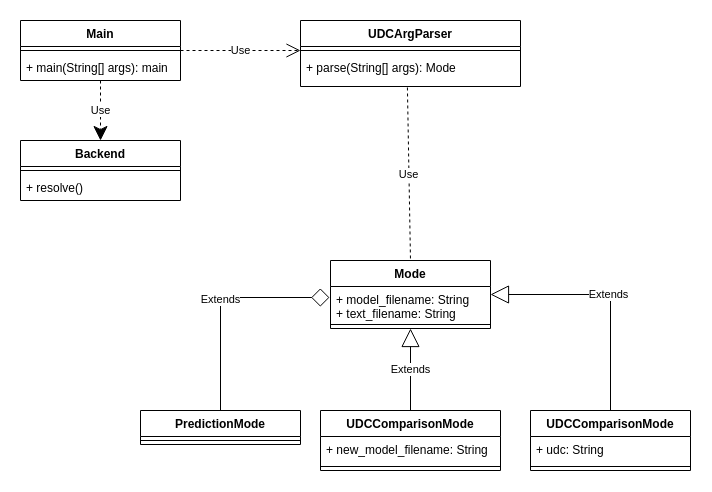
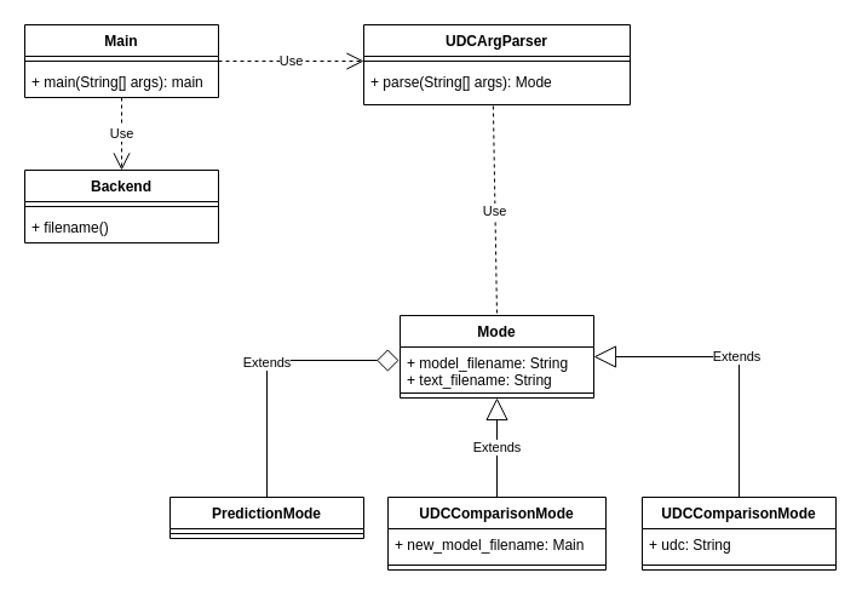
- <mxCell id="12" value="Use" style="endArrow=classic;endSize=12;dashed=1;html=1;rounded=0;exitX=0.5;exitY=1;exitDx=0;exitDy=0;entryX=0.5;entryY=0;entryDx=0;entryDy=0;" edge="1" parent="1" source="2" target="5"><mxGeometry width="160" relative="1" as="geometry"><mxPoint x="20" y="190" as="sourcePoint" /><mxPoint x="180" y="190" as="targetPoint" /></mxGeometry></mxCell>
+ <mxCell id="12" value="Use" style="endArrow=open;endSize=12;dashed=1;html=1;rounded=0;exitX=0.5;exitY=1;exitDx=0;exitDy=0;entryX=0.5;entryY=0;entryDx=0;entryDy=0;" edge="1" parent="1" source="2" target="5"><mxGeometry width="160" relative="1" as="geometry"><mxPoint x="20" y="190" as="sourcePoint" /><mxPoint x="180" y="190" as="targetPoint" /></mxGeometry></mxCell>
- <mxCell id="7" value="+ resolve()" style="text;strokeColor=none;fillColor=none;align=left;verticalAlign=top;spacingLeft=4;spacingRight=4;overflow=hidden;rotatable=0;points=[[0,0.5],[1,0.5]];portConstraint=eastwest;whiteSpace=wrap;html=1;" vertex="1" parent="5"><mxGeometry y="34" width="160" height="26" as="geometry" /></mxCell>
+ <mxCell id="7" value="+ filename()" style="text;strokeColor=none;fillColor=none;align=left;verticalAlign=top;spacingLeft=4;spacingRight=4;overflow=hidden;rotatable=0;points=[[0,0.5],[1,0.5]];portConstraint=eastwest;whiteSpace=wrap;html=1;" vertex="1" parent="5"><mxGeometry y="34" width="160" height="26" as="geometry" /></mxCell>
- <mxCell id="25" value="+ new_model_filename: String" style="text;strokeColor=none;fillColor=none;align=left;verticalAlign=top;spacingLeft=4;spacingRight=4;overflow=hidden;rotatable=0;points=[[0,0.5],[1,0.5]];portConstraint=eastwest;whiteSpace=wrap;html=1;" vertex="1" parent="24"><mxGeometry y="26" width="180" height="26" as="geometry" /></mxCell>
+ <mxCell id="25" value="+ new_model_filename: Main" style="text;strokeColor=none;fillColor=none;align=left;verticalAlign=top;spacingLeft=4;spacingRight=4;overflow=hidden;rotatable=0;points=[[0,0.5],[1,0.5]];portConstraint=eastwest;whiteSpace=wrap;html=1;" vertex="1" parent="24"><mxGeometry y="26" width="180" height="26" as="geometry" /></mxCell>
